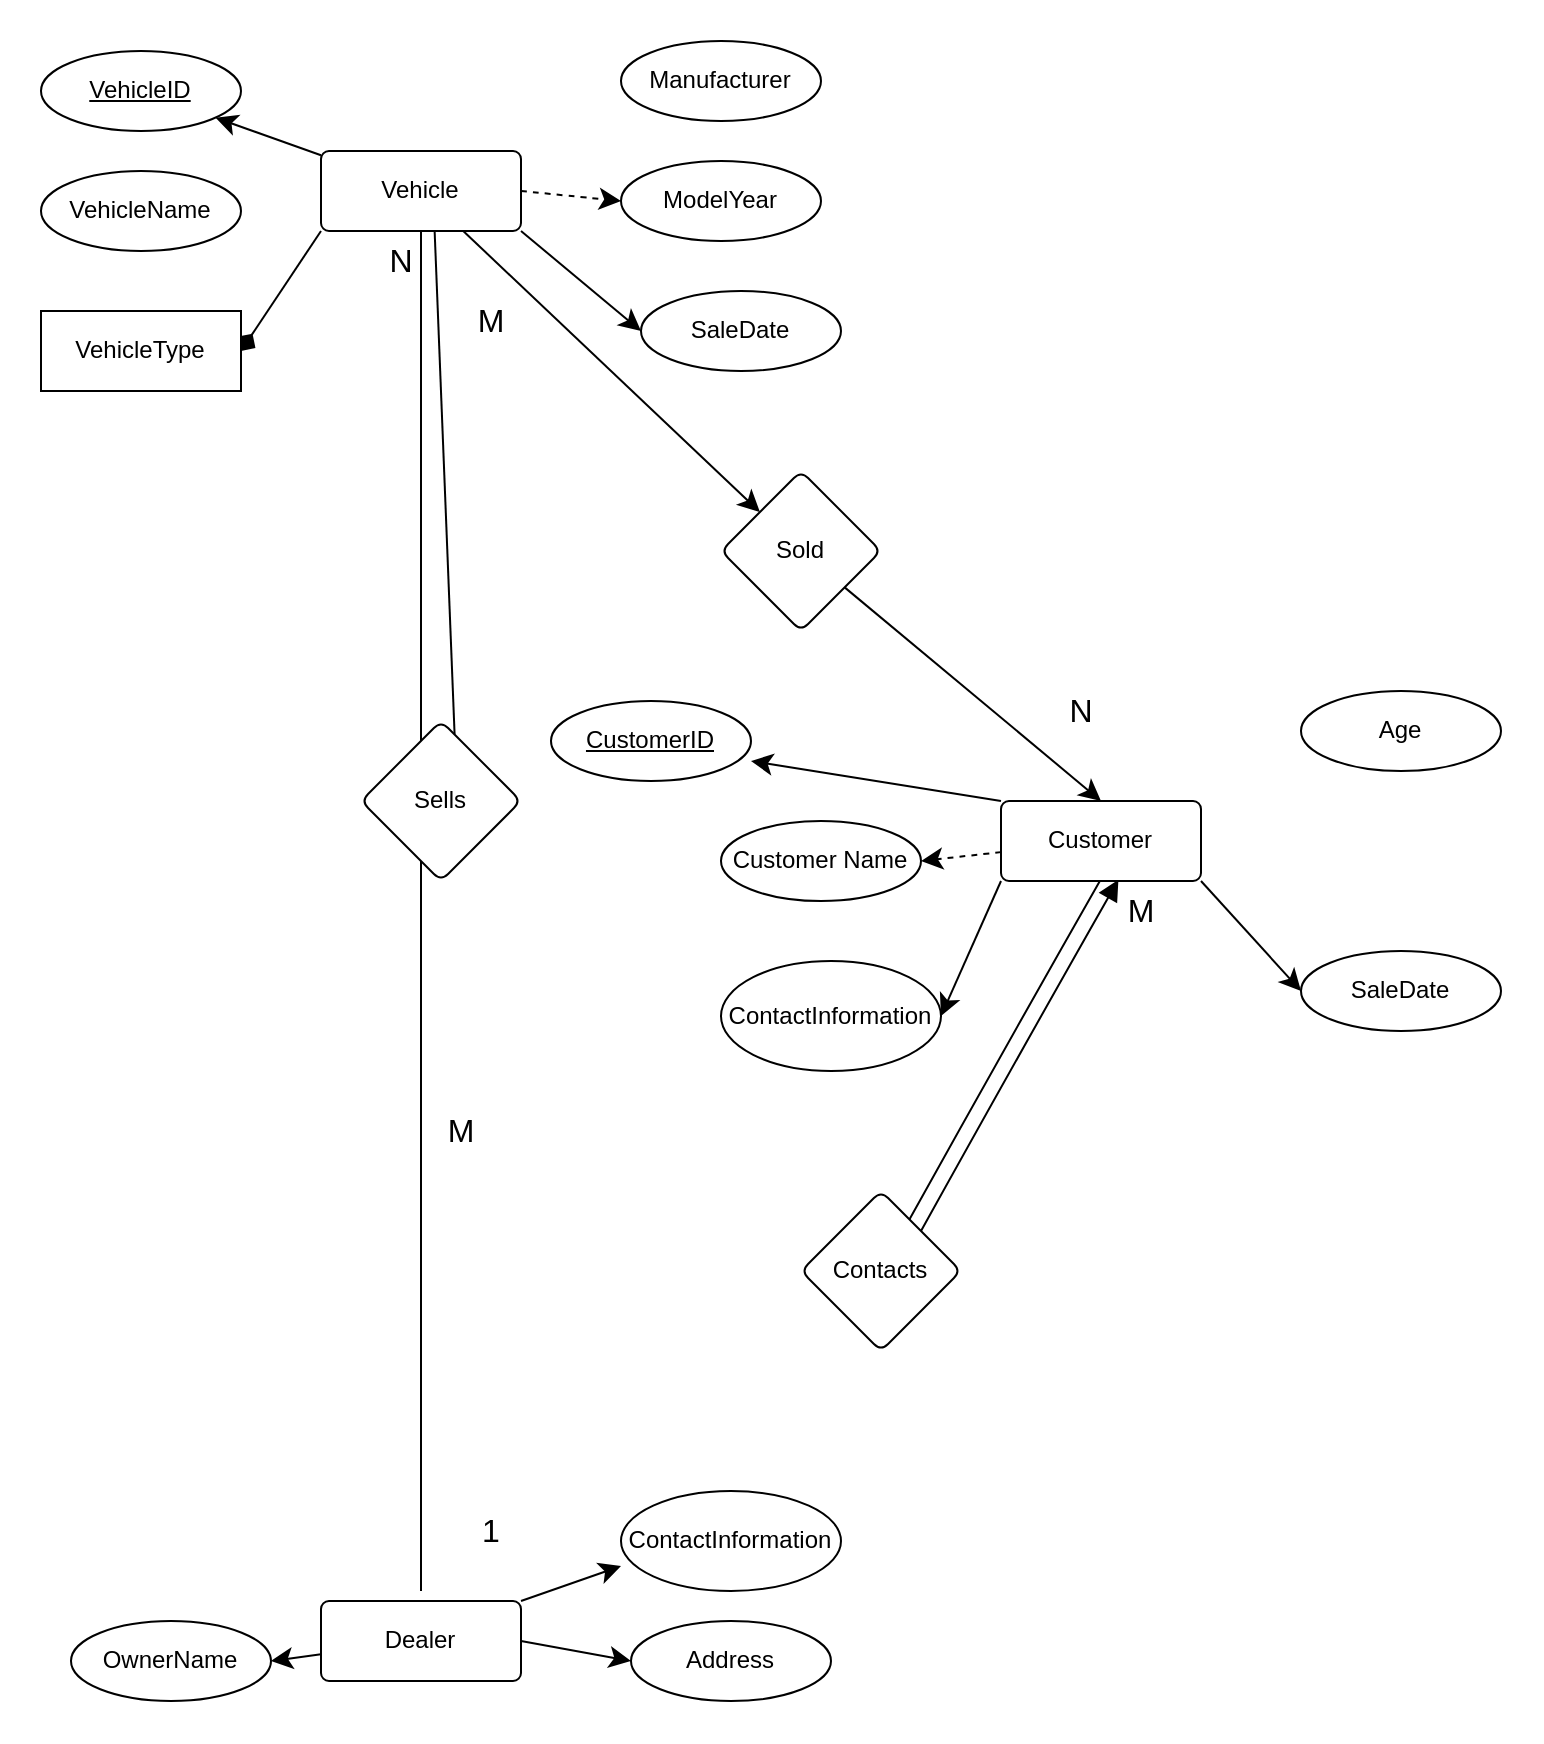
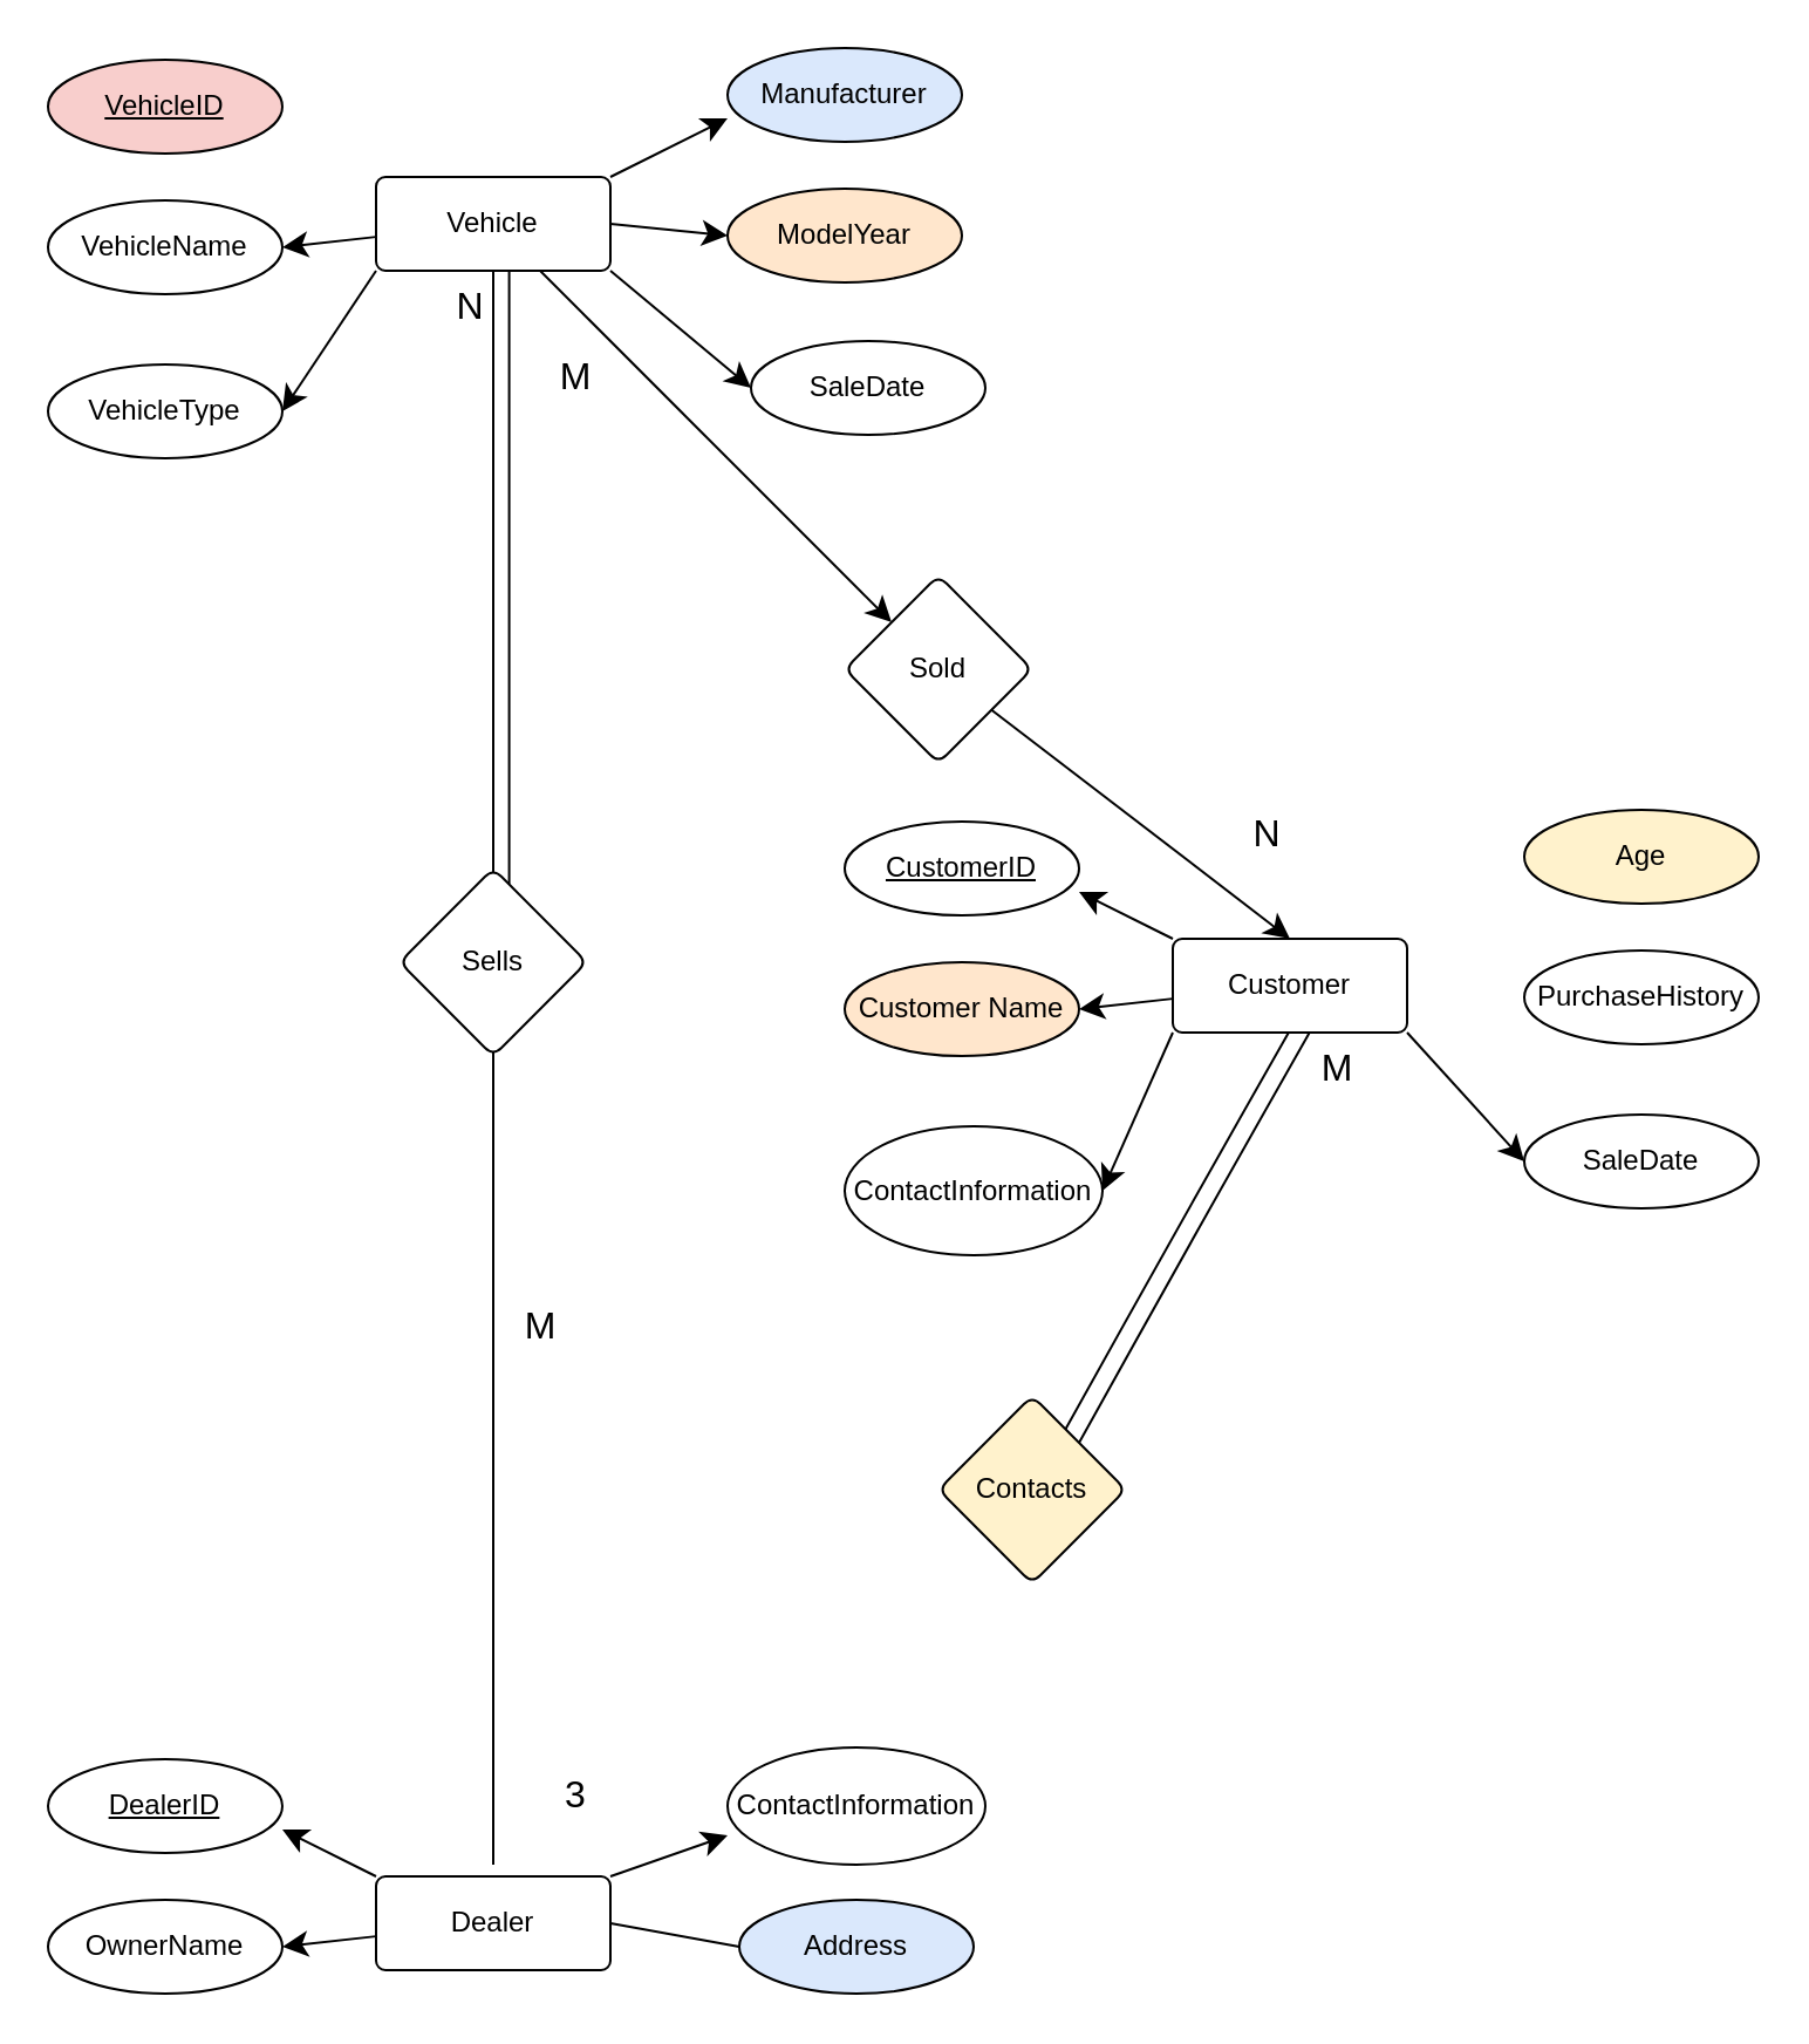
- <mxCell id="15" value="Manufacturer" style="ellipse;whiteSpace=wrap;html=1;align=center;" vertex="1" parent="1"><mxGeometry x="310" y="20" width="100" height="40" as="geometry" /></mxCell>
+ <mxCell id="15" value="Manufacturer" style="ellipse;whiteSpace=wrap;html=1;align=center;fillColor=#dae8fc;" vertex="1" parent="1"><mxGeometry x="310" y="20" width="100" height="40" as="geometry" /></mxCell>
- <mxCell id="19" value="VehicleID" style="ellipse;whiteSpace=wrap;html=1;align=center;fontStyle=4;" vertex="1" parent="1"><mxGeometry x="20" y="25" width="100" height="40" as="geometry" /></mxCell>
+ <mxCell id="19" value="VehicleID" style="ellipse;whiteSpace=wrap;html=1;align=center;fontStyle=4;fillColor=#f8cecc;" vertex="1" parent="1"><mxGeometry x="20" y="25" width="100" height="40" as="geometry" /></mxCell>
+ <mxCell id="18" style="edgeStyle=none;curved=1;rounded=0;orthogonalLoop=1;jettySize=auto;html=1;exitX=0;exitY=1;exitDx=0;exitDy=0;entryX=0;entryY=0.75;entryDx=0;entryDy=0;entryPerimeter=0;fontSize=12;startSize=8;endSize=8;" edge="1" parent="1" source="12" target="15"><mxGeometry relative="1" as="geometry" /></mxCell>
- <mxCell id="10" style="edgeStyle=none;curved=1;rounded=0;orthogonalLoop=1;jettySize=auto;html=1;fontSize=12;startSize=8;endSize=8;" edge="1" parent="1" source="12" target="19"><mxGeometry relative="1" as="geometry" /></mxCell>
+ <mxCell id="10" style="edgeStyle=none;curved=1;rounded=0;orthogonalLoop=1;jettySize=auto;html=1;entryX=1;entryY=0.5;entryDx=0;entryDy=0;fontSize=12;startSize=8;endSize=8;" edge="1" parent="1" source="12" target="16"><mxGeometry relative="1" as="geometry" /></mxCell>
- <mxCell id="8" style="edgeStyle=none;curved=1;rounded=0;orthogonalLoop=1;jettySize=auto;html=1;exitX=0;exitY=0.5;exitDx=0;exitDy=0;entryX=0;entryY=0.5;entryDx=0;entryDy=0;fontSize=12;startSize=8;endSize=8;dashed=1;" edge="1" parent="1" source="12" target="13"><mxGeometry relative="1" as="geometry" /></mxCell>
+ <mxCell id="8" style="edgeStyle=none;curved=1;rounded=0;orthogonalLoop=1;jettySize=auto;html=1;exitX=0;exitY=0.5;exitDx=0;exitDy=0;entryX=0;entryY=0.5;entryDx=0;entryDy=0;fontSize=12;startSize=8;endSize=8;" edge="1" parent="1" source="12" target="13"><mxGeometry relative="1" as="geometry" /></mxCell>
- <mxCell id="13" value="ModelYear" style="ellipse;whiteSpace=wrap;html=1;align=center;" vertex="1" parent="1"><mxGeometry x="310" y="80" width="100" height="40" as="geometry" /></mxCell>
+ <mxCell id="13" value="ModelYear" style="ellipse;whiteSpace=wrap;html=1;align=center;fillColor=#ffe6cc;" vertex="1" parent="1"><mxGeometry x="310" y="80" width="100" height="40" as="geometry" /></mxCell>
- <mxCell id="7" style="edgeStyle=none;curved=1;rounded=0;orthogonalLoop=1;jettySize=auto;html=1;exitX=1;exitY=0;exitDx=0;exitDy=0;entryX=1;entryY=0.5;entryDx=0;entryDy=0;fontSize=12;startSize=8;endSize=8;endArrow=diamond;" edge="1" parent="1" source="12" target="17"><mxGeometry relative="1" as="geometry" /></mxCell>
+ <mxCell id="7" style="edgeStyle=none;curved=1;rounded=0;orthogonalLoop=1;jettySize=auto;html=1;exitX=1;exitY=0;exitDx=0;exitDy=0;entryX=1;entryY=0.5;entryDx=0;entryDy=0;fontSize=12;startSize=8;endSize=8;" edge="1" parent="1" source="12" target="17"><mxGeometry relative="1" as="geometry" /></mxCell>
- <mxCell id="17" value="VehicleType" style="whiteSpace=wrap;html=1;align=center;rounded=0;" vertex="1" parent="1"><mxGeometry x="20" y="155" width="100" height="40" as="geometry" /></mxCell>
+ <mxCell id="17" value="VehicleType" style="ellipse;whiteSpace=wrap;html=1;align=center;" vertex="1" parent="1"><mxGeometry x="20" y="155" width="100" height="40" as="geometry" /></mxCell>
- <mxCell id="42" value="Sold" style="rhombus;whiteSpace=wrap;html=1;rounded=1;arcSize=10;" vertex="1" parent="1"><mxGeometry x="360" y="235" width="80" height="80" as="geometry" /></mxCell>
+ <mxCell id="42" value="Sold" style="rhombus;whiteSpace=wrap;html=1;rounded=1;arcSize=10;" vertex="1" parent="1"><mxGeometry x="360" y="245" width="80" height="80" as="geometry" /></mxCell>
- <mxCell id="35" value="Age" style="ellipse;whiteSpace=wrap;html=1;align=center;" vertex="1" parent="1"><mxGeometry x="650" y="345" width="100" height="40" as="geometry" /></mxCell>
+ <mxCell id="35" value="Age" style="ellipse;whiteSpace=wrap;html=1;align=center;fillColor=#fff2cc;" vertex="1" parent="1"><mxGeometry x="650" y="345" width="100" height="40" as="geometry" /></mxCell>
- <mxCell id="38" value="CustomerID" style="ellipse;whiteSpace=wrap;html=1;align=center;fontStyle=4;" vertex="1" parent="1"><mxGeometry x="275" y="350" width="100" height="40" as="geometry" /></mxCell>
+ <mxCell id="38" value="CustomerID" style="ellipse;whiteSpace=wrap;html=1;align=center;fontStyle=4;" vertex="1" parent="1"><mxGeometry x="360" y="350" width="100" height="40" as="geometry" /></mxCell>
- <mxCell id="40" value="Sells" style="rhombus;whiteSpace=wrap;html=1;rounded=1;arcSize=10;" vertex="1" parent="1"><mxGeometry x="180" y="360" width="80" height="80" as="geometry" /></mxCell>
+ <mxCell id="40" value="Sells" style="rhombus;whiteSpace=wrap;html=1;rounded=1;arcSize=10;" vertex="1" parent="1"><mxGeometry x="170" y="370" width="80" height="80" as="geometry" /></mxCell>
+ <mxCell id="33" value="PurchaseHistory" style="ellipse;whiteSpace=wrap;html=1;align=center;" vertex="1" parent="1"><mxGeometry x="650" y="405" width="100" height="40" as="geometry" /></mxCell>
- <mxCell id="31" style="edgeStyle=none;curved=1;rounded=0;orthogonalLoop=1;jettySize=auto;html=1;entryX=1;entryY=0.5;entryDx=0;entryDy=0;fontSize=12;startSize=8;endSize=8;dashed=1;" edge="1" parent="1" source="32" target="36"><mxGeometry relative="1" as="geometry" /></mxCell>
+ <mxCell id="31" style="edgeStyle=none;curved=1;rounded=0;orthogonalLoop=1;jettySize=auto;html=1;entryX=1;entryY=0.5;entryDx=0;entryDy=0;fontSize=12;startSize=8;endSize=8;" edge="1" parent="1" source="32" target="36"><mxGeometry relative="1" as="geometry" /></mxCell>
- <mxCell id="36" value="Customer Name" style="ellipse;whiteSpace=wrap;html=1;align=center;" vertex="1" parent="1"><mxGeometry x="360" y="410" width="100" height="40" as="geometry" /></mxCell>
+ <mxCell id="36" value="Customer Name" style="ellipse;whiteSpace=wrap;html=1;align=center;fillColor=#ffe6cc;" vertex="1" parent="1"><mxGeometry x="360" y="410" width="100" height="40" as="geometry" /></mxCell>
- <mxCell id="2" value="" style="endArrow=block;html=1;rounded=0;fontSize=12;startSize=8;endSize=8;curved=1;entryX=0.413;entryY=0.017;entryDx=0;entryDy=0;entryPerimeter=0;exitX=1;exitY=0;exitDx=0;exitDy=0;" edge="1" parent="1" source="43" target="32"><mxGeometry relative="1" as="geometry"><mxPoint x="370" y="535" as="sourcePoint" /><mxPoint x="530" y="535" as="targetPoint" /><Array as="points"><mxPoint x="510" y="525" /></Array></mxGeometry></mxCell>
+ <mxCell id="2" value="" style="endArrow=none;html=1;rounded=0;fontSize=12;startSize=8;endSize=8;curved=1;entryX=0.413;entryY=0.017;entryDx=0;entryDy=0;entryPerimeter=0;exitX=1;exitY=0;exitDx=0;exitDy=0;" edge="1" parent="1" source="43" target="32"><mxGeometry relative="1" as="geometry"><mxPoint x="370" y="535" as="sourcePoint" /><mxPoint x="530" y="535" as="targetPoint" /><Array as="points"><mxPoint x="510" y="525" /></Array></mxGeometry></mxCell>
- <mxCell id="43" value="Contacts" style="rhombus;whiteSpace=wrap;html=1;rounded=1;arcSize=10;" vertex="1" parent="1"><mxGeometry x="400" y="595" width="80" height="80" as="geometry" /></mxCell>
+ <mxCell id="43" value="Contacts" style="rhombus;whiteSpace=wrap;html=1;rounded=1;arcSize=10;fillColor=#fff2cc;" vertex="1" parent="1"><mxGeometry x="400" y="595" width="80" height="80" as="geometry" /></mxCell>
- <mxCell id="47" value="1" style="text;html=1;align=center;verticalAlign=middle;resizable=0;points=[];autosize=1;strokeColor=none;fillColor=none;fontSize=16;" vertex="1" parent="1"><mxGeometry x="230" y="750" width="30" height="30" as="geometry" /></mxCell>
+ <mxCell id="47" value="3" style="text;html=1;align=center;verticalAlign=middle;resizable=0;points=[];autosize=1;strokeColor=none;fillColor=none;fontSize=16;" vertex="1" parent="1"><mxGeometry x="230" y="750" width="30" height="30" as="geometry" /></mxCell>
+ <mxCell id="27" value="DealerID" style="ellipse;whiteSpace=wrap;html=1;align=center;fontStyle=4;" vertex="1" parent="1"><mxGeometry x="20" y="750" width="100" height="40" as="geometry" /></mxCell>
+ <mxCell id="28" style="edgeStyle=none;curved=1;rounded=0;orthogonalLoop=1;jettySize=auto;html=1;exitX=1;exitY=1;exitDx=0;exitDy=0;entryX=1;entryY=0.75;entryDx=0;entryDy=0;entryPerimeter=0;fontSize=12;startSize=8;endSize=8;" edge="1" parent="1" source="22" target="27"><mxGeometry relative="1" as="geometry" /></mxCell>
- <mxCell id="20" style="edgeStyle=none;curved=1;rounded=0;orthogonalLoop=1;jettySize=auto;html=1;exitX=0;exitY=0.5;exitDx=0;exitDy=0;entryX=0;entryY=0.5;entryDx=0;entryDy=0;fontSize=12;startSize=8;endSize=8;" edge="1" parent="1" source="22" target="23"><mxGeometry relative="1" as="geometry" /></mxCell>
+ <mxCell id="20" style="edgeStyle=none;curved=1;rounded=0;orthogonalLoop=1;jettySize=auto;html=1;exitX=0;exitY=0.5;exitDx=0;exitDy=0;entryX=0;entryY=0.5;entryDx=0;entryDy=0;fontSize=12;startSize=8;endSize=8;endArrow=none;" edge="1" parent="1" source="22" target="23"><mxGeometry relative="1" as="geometry" /></mxCell>
- <mxCell id="25" value="OwnerName" style="ellipse;whiteSpace=wrap;html=1;align=center;" vertex="1" parent="1"><mxGeometry x="35" y="810" width="100" height="40" as="geometry" /></mxCell>
+ <mxCell id="25" value="OwnerName" style="ellipse;whiteSpace=wrap;html=1;align=center;" vertex="1" parent="1"><mxGeometry x="20" y="810" width="100" height="40" as="geometry" /></mxCell>
- <mxCell id="23" value="Address" style="ellipse;whiteSpace=wrap;html=1;align=center;" vertex="1" parent="1"><mxGeometry x="315" y="810" width="100" height="40" as="geometry" /></mxCell>
+ <mxCell id="23" value="Address" style="ellipse;whiteSpace=wrap;html=1;align=center;fillColor=#dae8fc;" vertex="1" parent="1"><mxGeometry x="315" y="810" width="100" height="40" as="geometry" /></mxCell>
